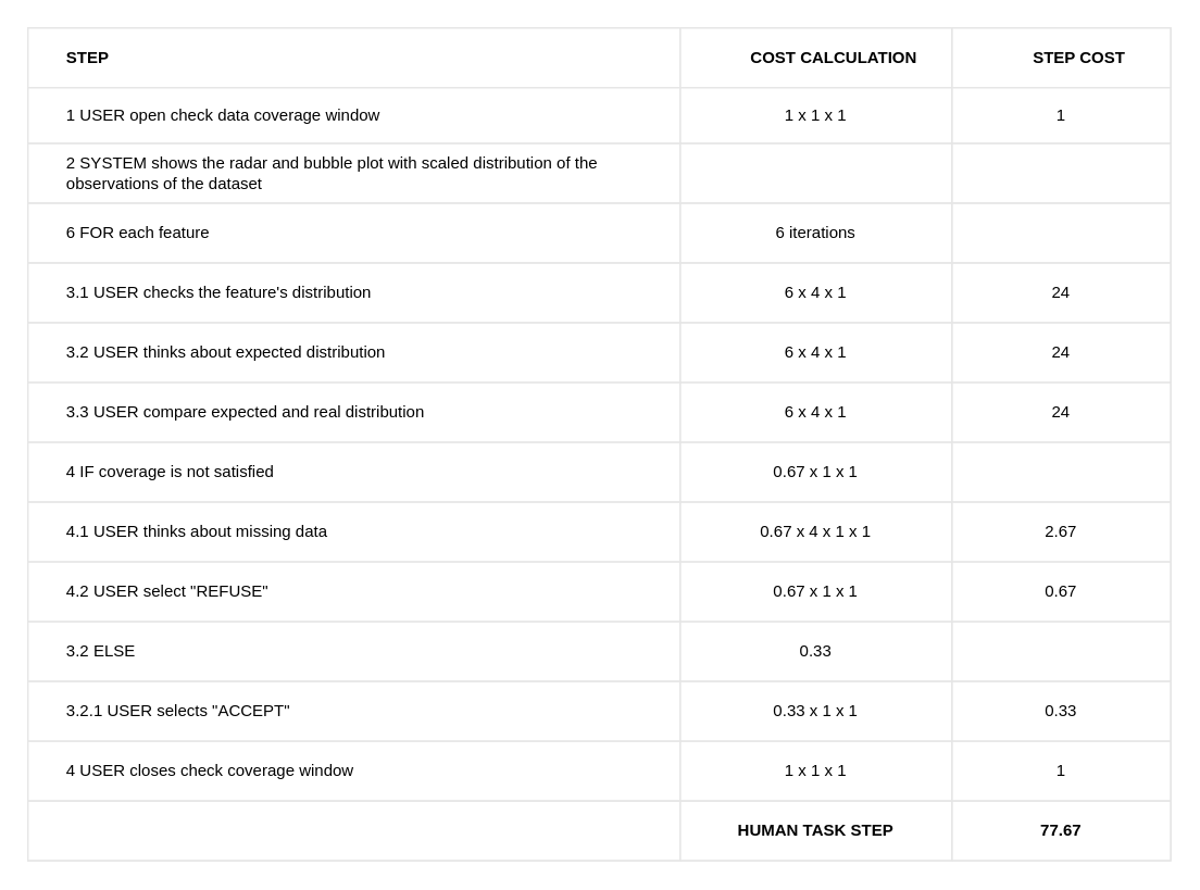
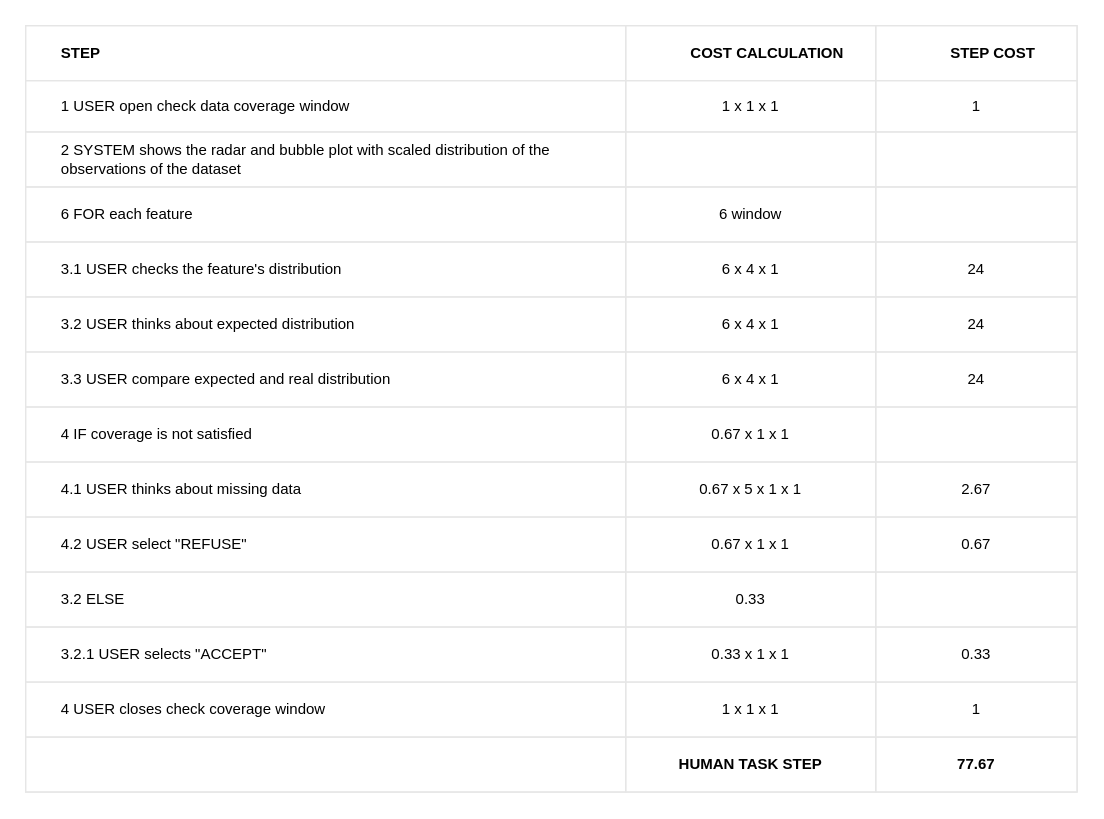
- <mxCell id="17" value="6 iterations" style="connectable=0;recursiveResize=0;strokeColor=inherit;fillColor=none;align=center;whiteSpace=wrap;html=1;" vertex="1" parent="15"><mxGeometry x="480" width="200" height="44" as="geometry"><mxRectangle width="200" height="44" as="alternateBounds" /></mxGeometry></mxCell>
+ <mxCell id="17" value="6 window" style="connectable=0;recursiveResize=0;strokeColor=inherit;fillColor=none;align=center;whiteSpace=wrap;html=1;" vertex="1" parent="15"><mxGeometry x="480" width="200" height="44" as="geometry"><mxRectangle width="200" height="44" as="alternateBounds" /></mxGeometry></mxCell>
- <mxCell id="37" value="0.67 x 4 x 1 x 1" style="connectable=0;recursiveResize=0;strokeColor=inherit;fillColor=none;align=center;whiteSpace=wrap;html=1;" vertex="1" parent="35"><mxGeometry x="480" width="200" height="44" as="geometry"><mxRectangle width="200" height="44" as="alternateBounds" /></mxGeometry></mxCell>
+ <mxCell id="37" value="0.67 x 5 x 1 x 1" style="connectable=0;recursiveResize=0;strokeColor=inherit;fillColor=none;align=center;whiteSpace=wrap;html=1;" vertex="1" parent="35"><mxGeometry x="480" width="200" height="44" as="geometry"><mxRectangle width="200" height="44" as="alternateBounds" /></mxGeometry></mxCell>
